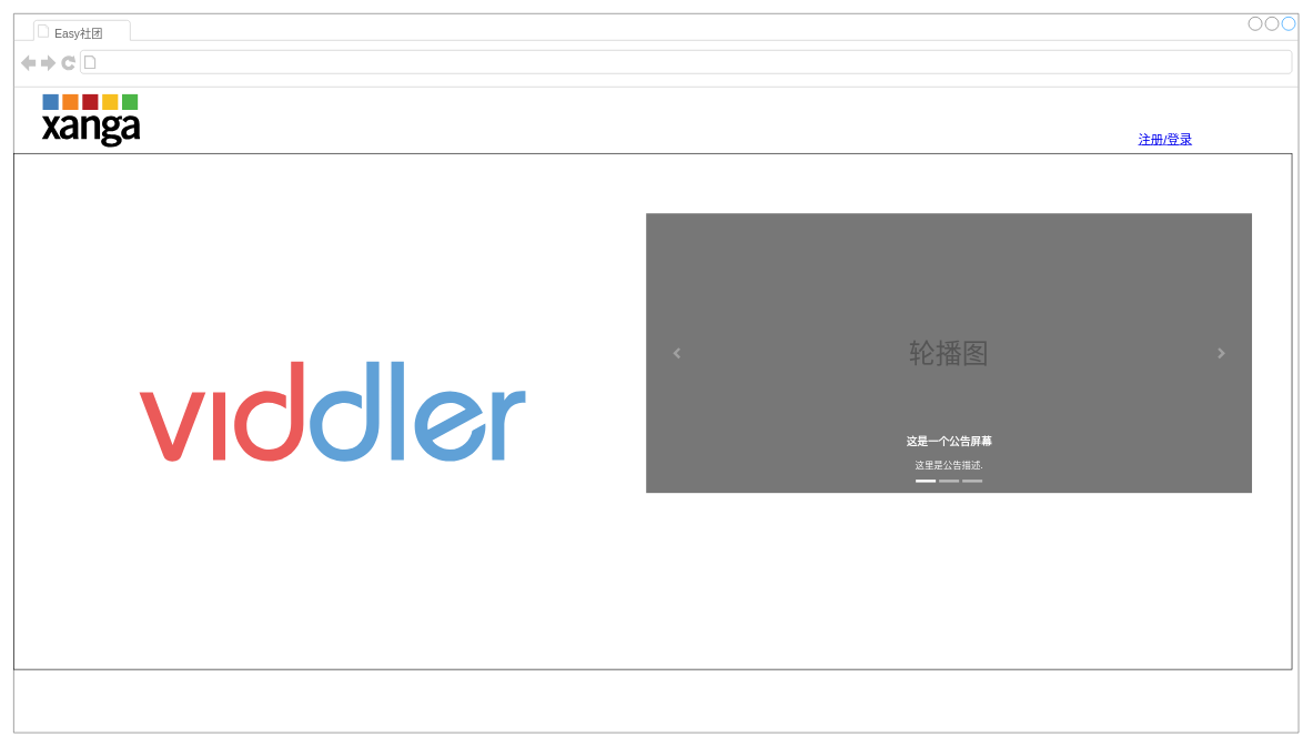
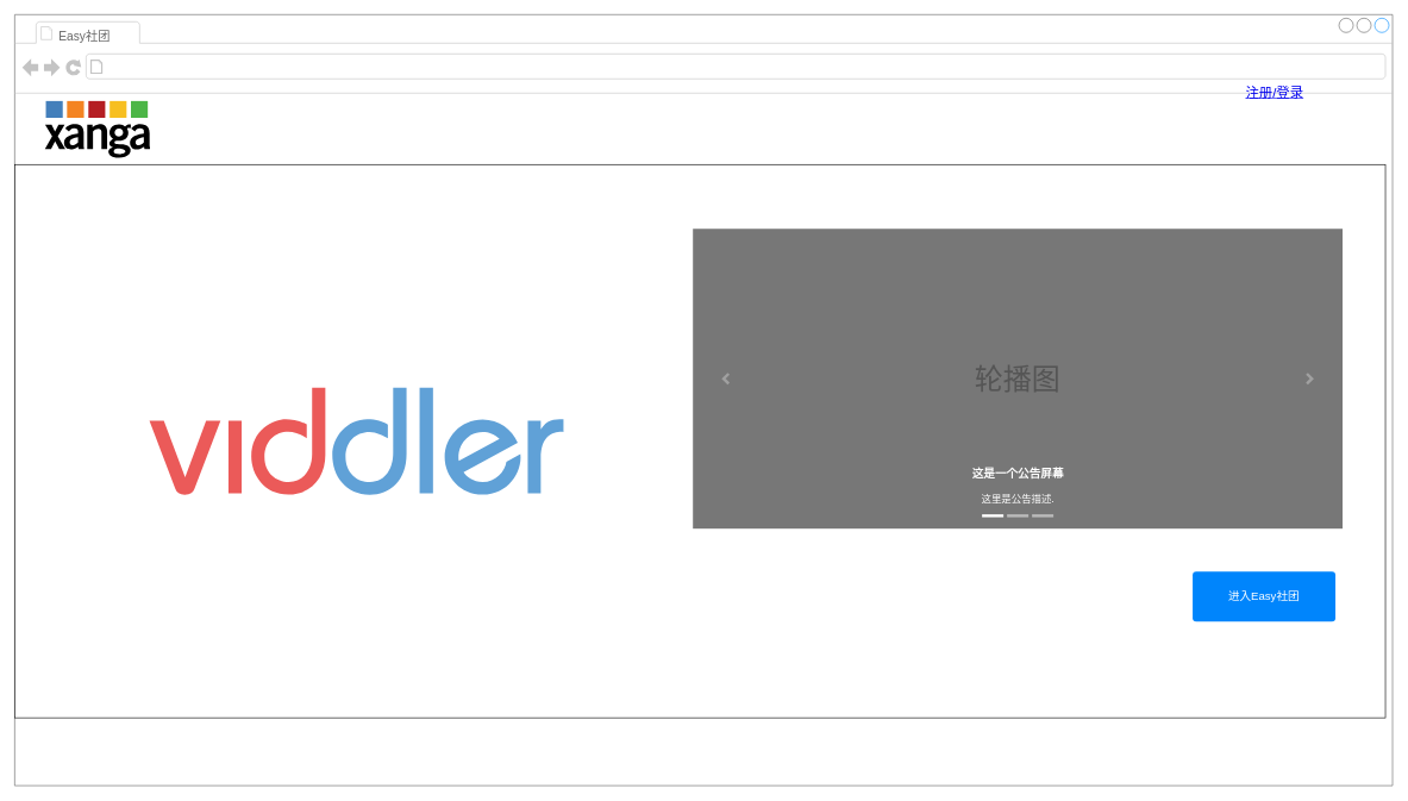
- <mxCell id="4" value="注册/登录" style="text;html=1;strokeColor=none;fillColor=none;whiteSpace=wrap;align=center;verticalAlign=middle;fontColor=#0000EE;fontStyle=4;fontSize=19;" vertex="1" parent="2"><mxGeometry x="1660" y="170" width="140" height="40" as="geometry" /></mxCell>
+ <mxCell id="4" value="注册/登录" style="text;html=1;strokeColor=none;fillColor=none;whiteSpace=wrap;align=center;verticalAlign=middle;fontColor=#0000EE;fontStyle=4;fontSize=19;" vertex="1" parent="2"><mxGeometry x="1695" y="90" width="140" height="40" as="geometry" /></mxCell>
+ <mxCell id="15" value="进入Easy社团" style="html=1;shadow=0;dashed=0;shape=mxgraph.bootstrap.rrect;rSize=5;strokeColor=none;strokeWidth=1;fillColor=#0085FC;fontColor=#FFFFFF;whiteSpace=wrap;align=center;verticalAlign=middle;spacingLeft=0;fontStyle=0;fontSize=16;spacing=5;labelBackgroundColor=none;" vertex="1" parent="2"><mxGeometry x="1650" y="780" width="200" height="70" as="geometry" /></mxCell>
